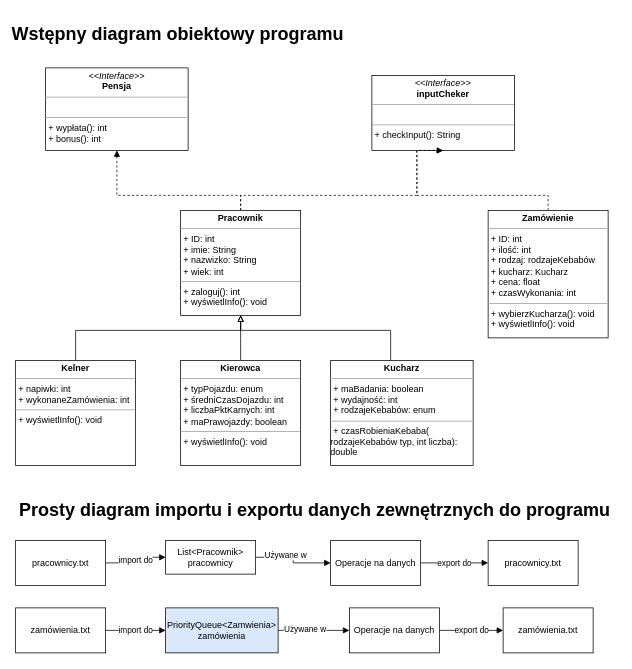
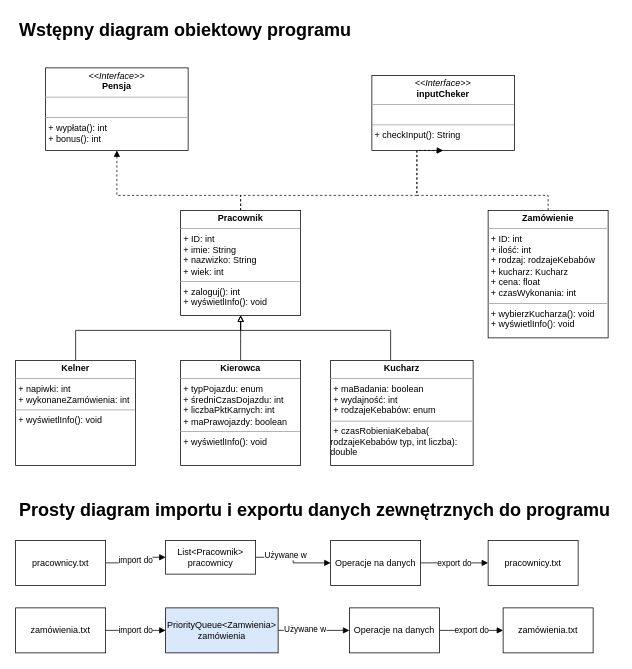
- <mxCell id="32" value="&lt;h1&gt;Wstępny diagram obiektowy programu&lt;/h1&gt;" style="text;html=1;strokeColor=none;fillColor=none;spacing=5;spacingTop=-20;whiteSpace=wrap;overflow=hidden;rounded=0;" vertex="1" parent="1"><mxGeometry x="10" y="25" width="600" height="50" as="geometry" /></mxCell>
+ <mxCell id="32" value="&lt;h1&gt;Wstępny diagram obiektowy programu&lt;/h1&gt;" style="text;html=1;strokeColor=none;fillColor=none;spacing=5;spacingTop=-20;whiteSpace=wrap;overflow=hidden;rounded=0;" vertex="1" parent="1"><mxGeometry x="20" y="20" width="600" height="50" as="geometry" /></mxCell>
